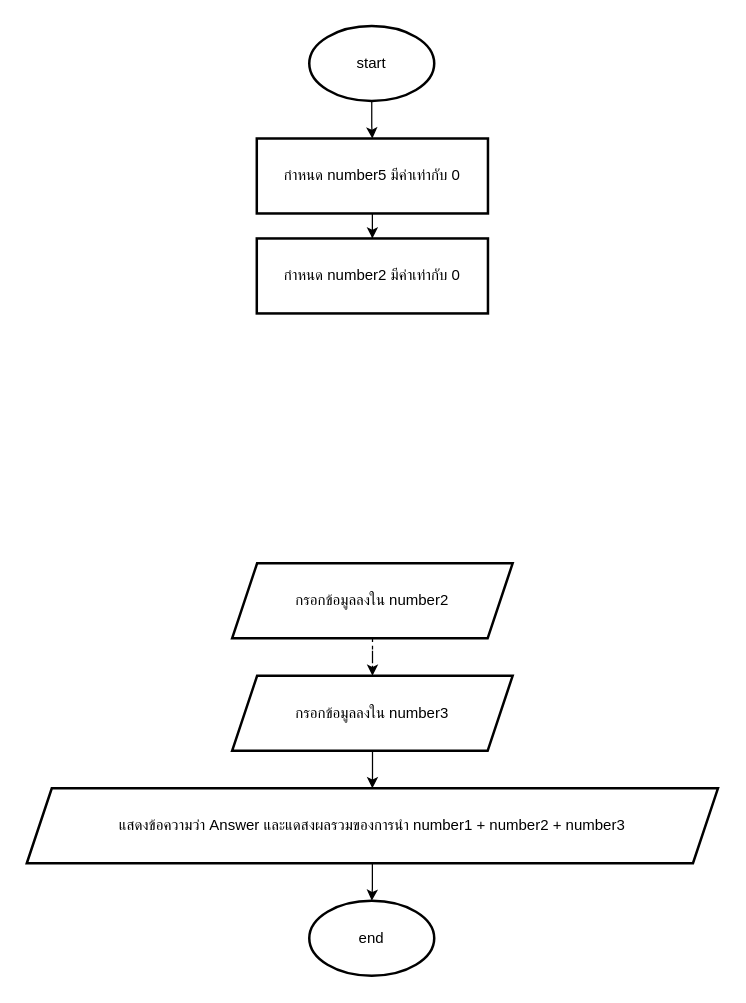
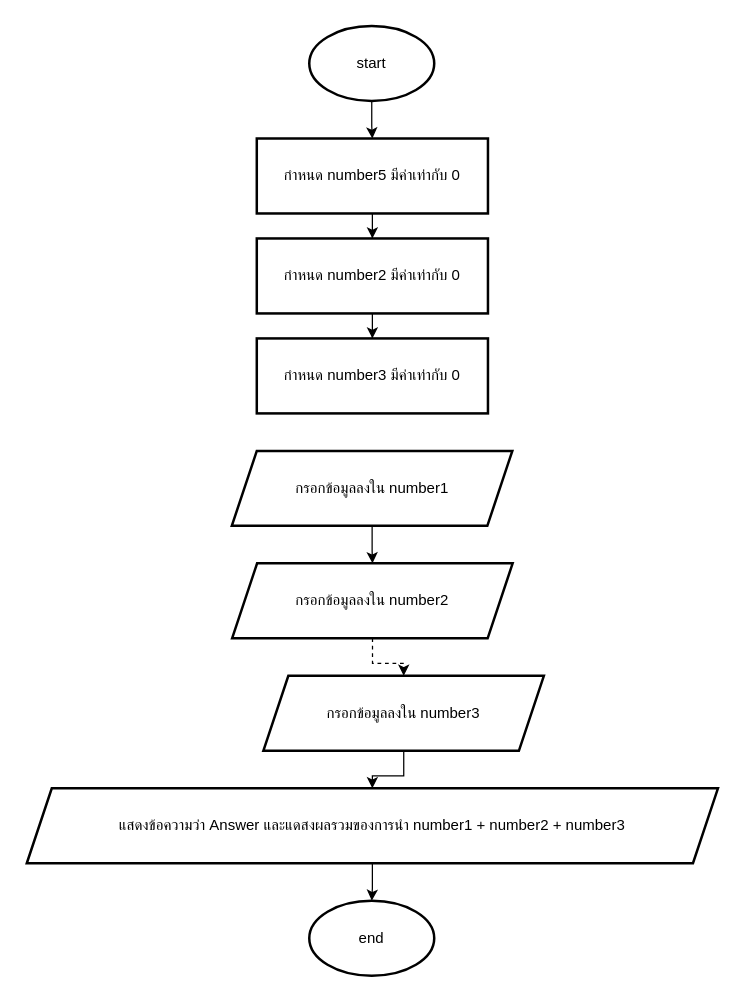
+ <mxCell id="6" value="" style="edgeStyle=orthogonalEdgeStyle;rounded=0;orthogonalLoop=1;jettySize=auto;html=1;" edge="1" parent="1" source="7" target="8"><mxGeometry relative="1" as="geometry" /></mxCell>
+ <mxCell id="8" value="กำหนด number3 มีค่าเท่ากับ 0" style="whiteSpace=wrap;html=1;strokeWidth=2;" vertex="1" parent="1"><mxGeometry x="205" y="270" width="185" height="60" as="geometry" /></mxCell>
+ <mxCell id="10" value="กรอกข้อมูลลงใน number1" style="shape=parallelogram;perimeter=parallelogramPerimeter;whiteSpace=wrap;html=1;fixedSize=1;strokeWidth=2;" vertex="1" parent="1"><mxGeometry x="185" y="360" width="224.5" height="60" as="geometry" /></mxCell>
+ <mxCell id="9" value="" style="edgeStyle=orthogonalEdgeStyle;rounded=0;orthogonalLoop=1;jettySize=auto;html=1;" edge="1" parent="1" source="10" target="12"><mxGeometry relative="1" as="geometry" /></mxCell>
- <mxCell id="14" value="กรอกข้อมูลลงใน number3" style="shape=parallelogram;perimeter=parallelogramPerimeter;whiteSpace=wrap;html=1;fixedSize=1;strokeWidth=2;" vertex="1" parent="1"><mxGeometry x="185.25" y="540" width="224.5" height="60" as="geometry" /></mxCell>
+ <mxCell id="14" value="กรอกข้อมูลลงใน number3" style="shape=parallelogram;perimeter=parallelogramPerimeter;whiteSpace=wrap;html=1;fixedSize=1;strokeWidth=2;" vertex="1" parent="1"><mxGeometry x="210.25" y="540" width="224.5" height="60" as="geometry" /></mxCell>
